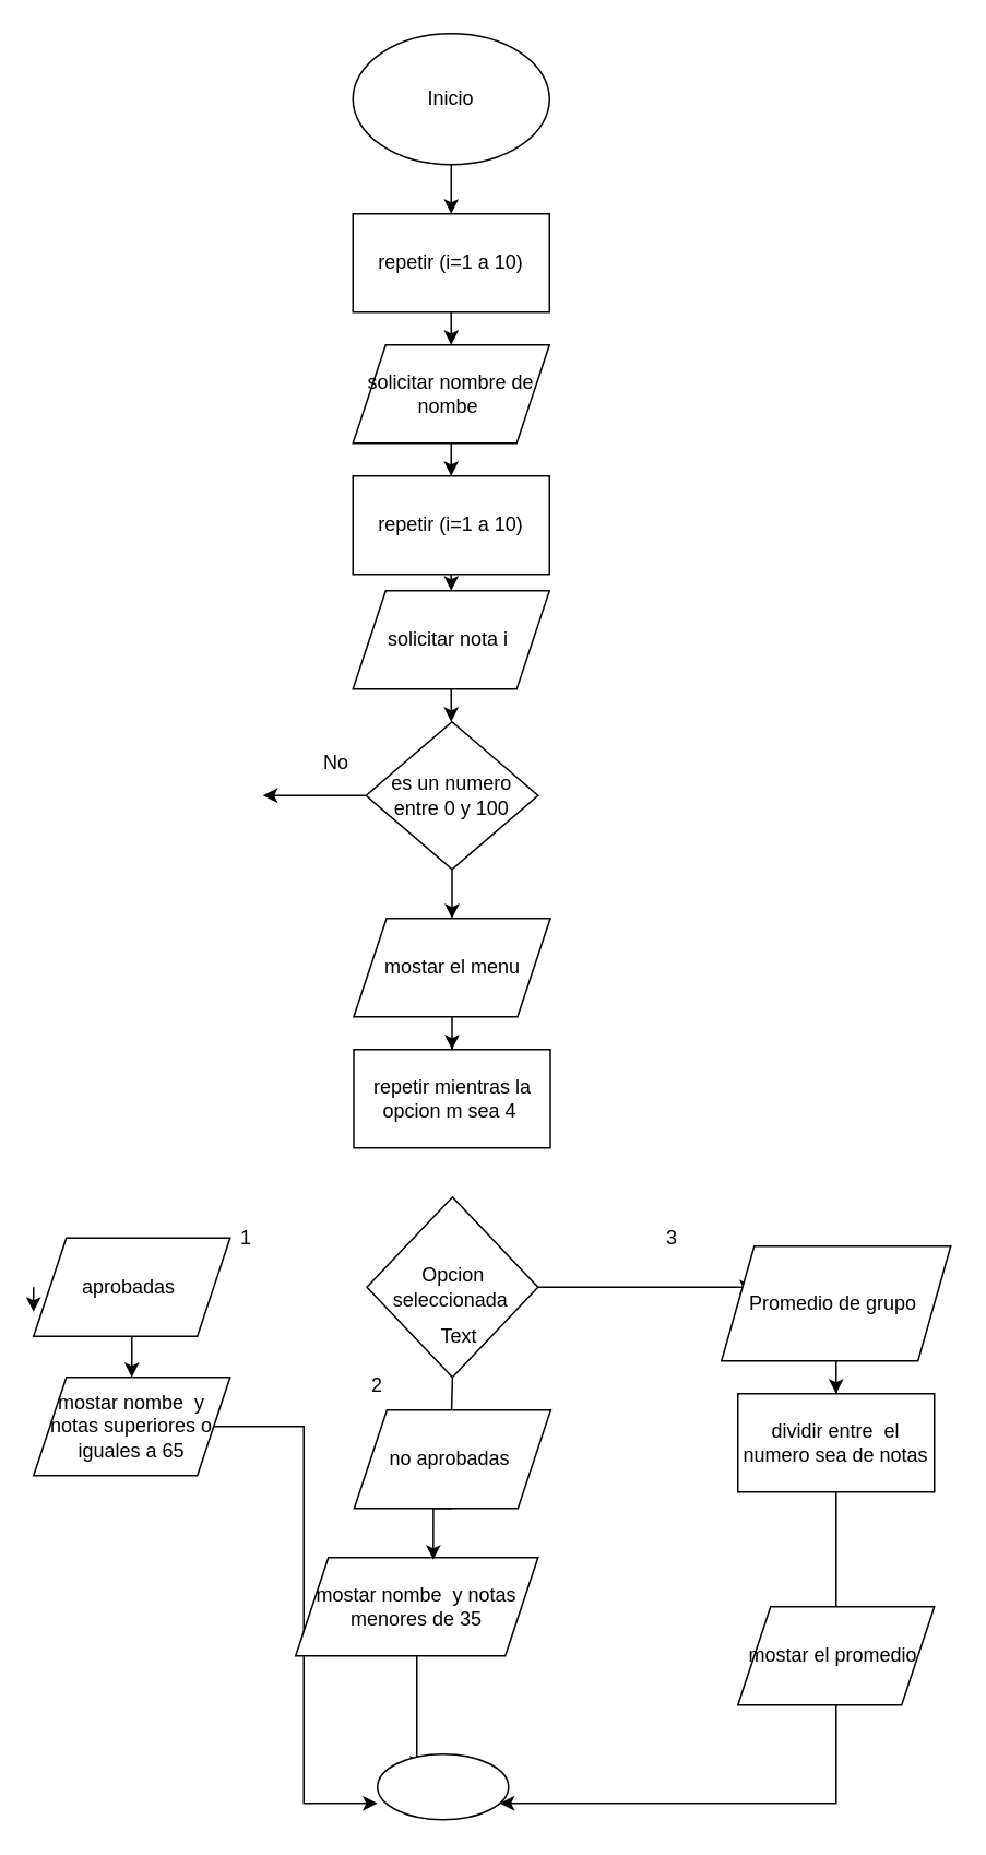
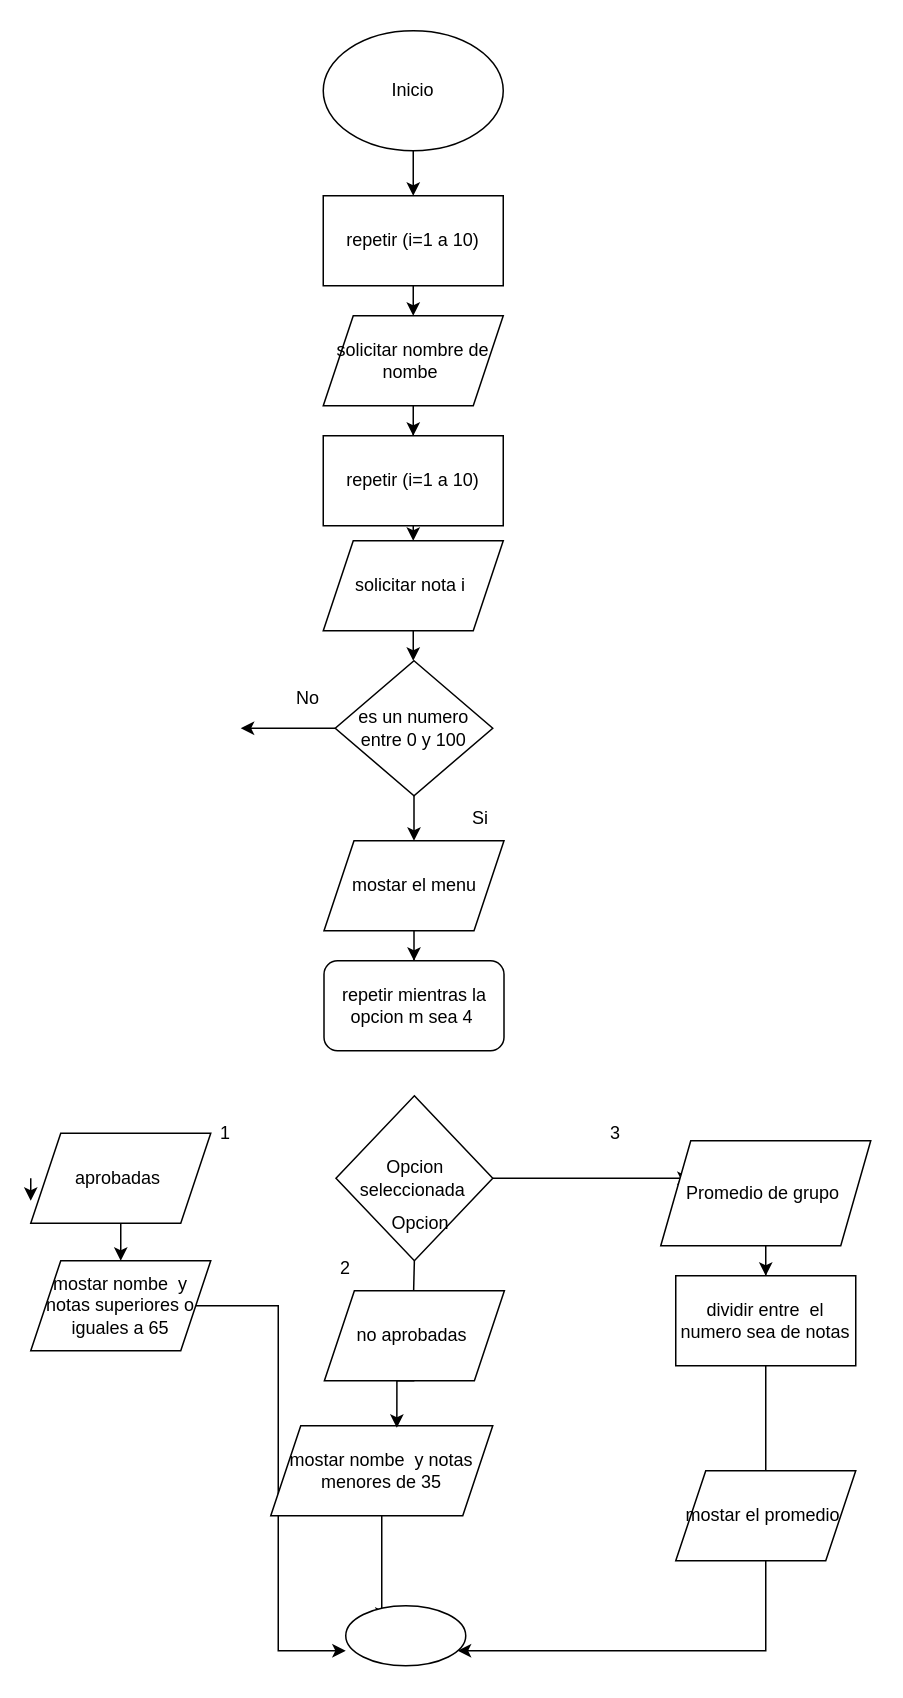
+ <mxCell id="15" value="Si" style="text;html=1;align=center;verticalAlign=middle;whiteSpace=wrap;rounded=0;" vertex="1" parent="1"><mxGeometry x="290" y="530" width="60" height="30" as="geometry" /></mxCell>
- <mxCell id="19" value="repetir mientras la opcion m sea 4&amp;nbsp;" style="whiteSpace=wrap;html=1;" vertex="1" parent="1"><mxGeometry x="215.5" y="640" width="120" height="60" as="geometry" /></mxCell>
+ <mxCell id="19" value="repetir mientras la opcion m sea 4&amp;nbsp;" style="whiteSpace=wrap;html=1;rounded=1;" vertex="1" parent="1"><mxGeometry x="215.5" y="640" width="120" height="60" as="geometry" /></mxCell>
- <mxCell id="23" value="Text" style="text;html=1;align=center;verticalAlign=middle;whiteSpace=wrap;rounded=0;" vertex="1" parent="1"><mxGeometry x="250" y="800" width="60" height="30" as="geometry" /></mxCell>
+ <mxCell id="23" value="Opcion" style="text;html=1;align=center;verticalAlign=middle;whiteSpace=wrap;rounded=0;" vertex="1" parent="1"><mxGeometry x="250" y="800" width="60" height="30" as="geometry" /></mxCell>
